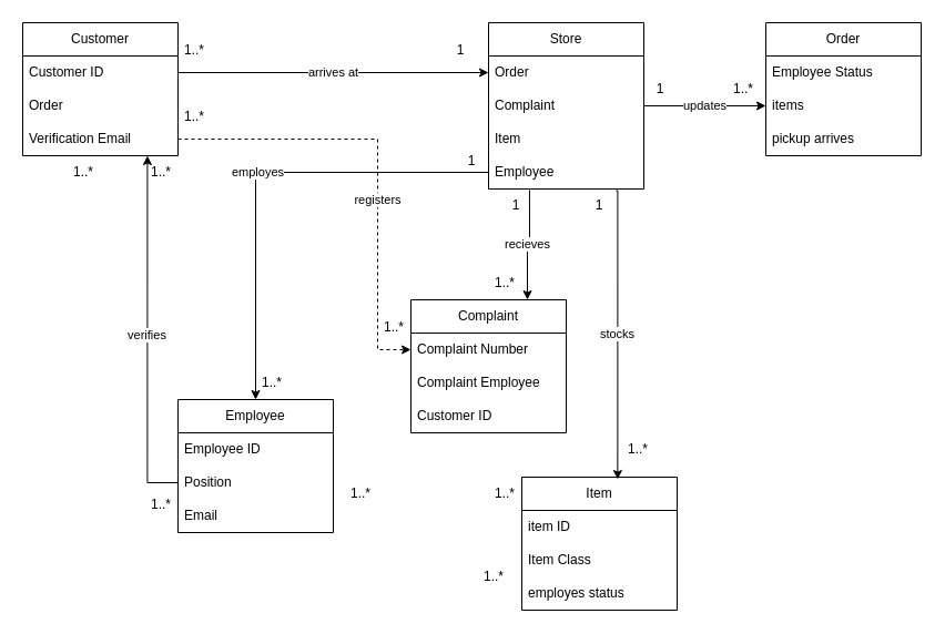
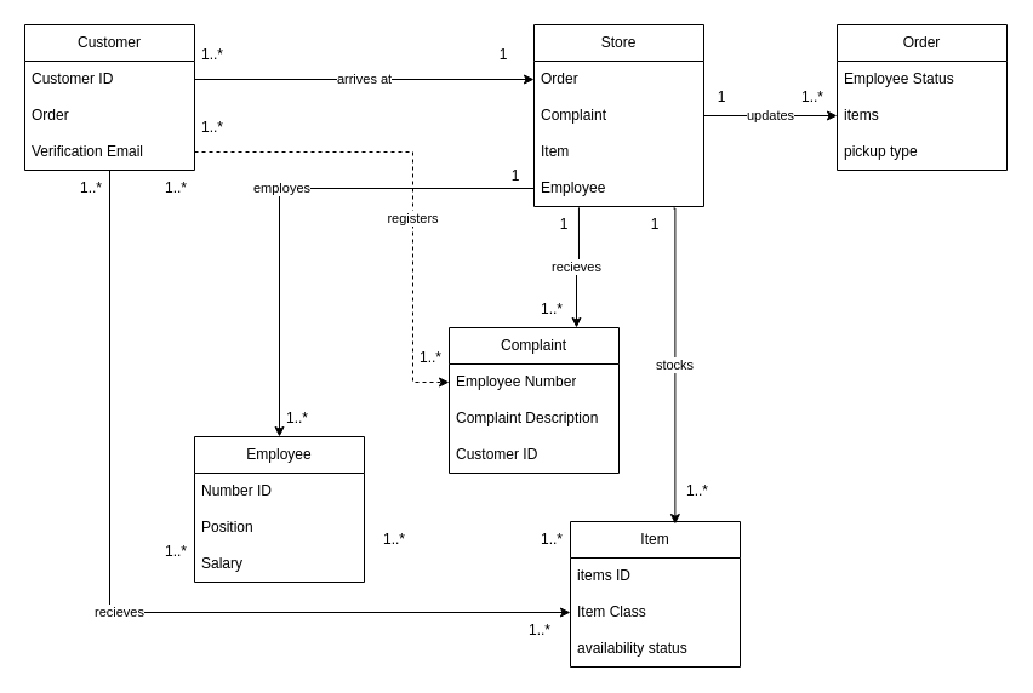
- <mxCell id="15" value="pickup arrives" style="text;strokeColor=none;fillColor=none;align=left;verticalAlign=middle;spacingLeft=4;spacingRight=4;overflow=hidden;points=[[0,0.5],[1,0.5]];portConstraint=eastwest;rotatable=0;whiteSpace=wrap;html=1;" vertex="1" parent="12"><mxGeometry y="90" width="140" height="30" as="geometry" /></mxCell>
+ <mxCell id="15" value="pickup type" style="text;strokeColor=none;fillColor=none;align=left;verticalAlign=middle;spacingLeft=4;spacingRight=4;overflow=hidden;points=[[0,0.5],[1,0.5]];portConstraint=eastwest;rotatable=0;whiteSpace=wrap;html=1;" vertex="1" parent="12"><mxGeometry y="90" width="140" height="30" as="geometry" /></mxCell>
- <mxCell id="31" value="verifies" style="edgeStyle=orthogonalEdgeStyle;rounded=0;orthogonalLoop=1;jettySize=auto;html=1;entryX=0.803;entryY=1;entryDx=0;entryDy=0;entryPerimeter=0;" edge="1" parent="1" source="26" target="11"><mxGeometry relative="1" as="geometry" /></mxCell>
- <mxCell id="36" value="Complaint Number" style="text;strokeColor=none;fillColor=none;align=left;verticalAlign=middle;spacingLeft=4;spacingRight=4;overflow=hidden;points=[[0,0.5],[1,0.5]];portConstraint=eastwest;rotatable=0;whiteSpace=wrap;html=1;" vertex="1" parent="35"><mxGeometry y="30" width="140" height="30" as="geometry" /></mxCell>
+ <mxCell id="36" value="Employee Number" style="text;strokeColor=none;fillColor=none;align=left;verticalAlign=middle;spacingLeft=4;spacingRight=4;overflow=hidden;points=[[0,0.5],[1,0.5]];portConstraint=eastwest;rotatable=0;whiteSpace=wrap;html=1;" vertex="1" parent="35"><mxGeometry y="30" width="140" height="30" as="geometry" /></mxCell>
- <mxCell id="37" value="Complaint Employee" style="text;strokeColor=none;fillColor=none;align=left;verticalAlign=middle;spacingLeft=4;spacingRight=4;overflow=hidden;points=[[0,0.5],[1,0.5]];portConstraint=eastwest;rotatable=0;whiteSpace=wrap;html=1;" vertex="1" parent="35"><mxGeometry y="60" width="140" height="30" as="geometry" /></mxCell>
+ <mxCell id="37" value="Complaint Description" style="text;strokeColor=none;fillColor=none;align=left;verticalAlign=middle;spacingLeft=4;spacingRight=4;overflow=hidden;points=[[0,0.5],[1,0.5]];portConstraint=eastwest;rotatable=0;whiteSpace=wrap;html=1;" vertex="1" parent="35"><mxGeometry y="60" width="140" height="30" as="geometry" /></mxCell>
- <mxCell id="25" value="Employee ID" style="text;strokeColor=none;fillColor=none;align=left;verticalAlign=middle;spacingLeft=4;spacingRight=4;overflow=hidden;points=[[0,0.5],[1,0.5]];portConstraint=eastwest;rotatable=0;whiteSpace=wrap;html=1;" vertex="1" parent="24"><mxGeometry y="30" width="140" height="30" as="geometry" /></mxCell>
+ <mxCell id="25" value="Number ID" style="text;strokeColor=none;fillColor=none;align=left;verticalAlign=middle;spacingLeft=4;spacingRight=4;overflow=hidden;points=[[0,0.5],[1,0.5]];portConstraint=eastwest;rotatable=0;whiteSpace=wrap;html=1;" vertex="1" parent="24"><mxGeometry y="30" width="140" height="30" as="geometry" /></mxCell>
- <mxCell id="27" value="Email" style="text;strokeColor=none;fillColor=none;align=left;verticalAlign=middle;spacingLeft=4;spacingRight=4;overflow=hidden;points=[[0,0.5],[1,0.5]];portConstraint=eastwest;rotatable=0;whiteSpace=wrap;html=1;" vertex="1" parent="24"><mxGeometry y="90" width="140" height="30" as="geometry" /></mxCell>
+ <mxCell id="27" value="Salary" style="text;strokeColor=none;fillColor=none;align=left;verticalAlign=middle;spacingLeft=4;spacingRight=4;overflow=hidden;points=[[0,0.5],[1,0.5]];portConstraint=eastwest;rotatable=0;whiteSpace=wrap;html=1;" vertex="1" parent="24"><mxGeometry y="90" width="140" height="30" as="geometry" /></mxCell>
- <mxCell id="17" value="item ID" style="text;strokeColor=none;fillColor=none;align=left;verticalAlign=middle;spacingLeft=4;spacingRight=4;overflow=hidden;points=[[0,0.5],[1,0.5]];portConstraint=eastwest;rotatable=0;whiteSpace=wrap;html=1;" vertex="1" parent="16"><mxGeometry y="30" width="140" height="30" as="geometry" /></mxCell>
+ <mxCell id="17" value="items ID" style="text;strokeColor=none;fillColor=none;align=left;verticalAlign=middle;spacingLeft=4;spacingRight=4;overflow=hidden;points=[[0,0.5],[1,0.5]];portConstraint=eastwest;rotatable=0;whiteSpace=wrap;html=1;" vertex="1" parent="16"><mxGeometry y="30" width="140" height="30" as="geometry" /></mxCell>
+ <mxCell id="7" value="recieves" style="edgeStyle=orthogonalEdgeStyle;rounded=0;orthogonalLoop=1;jettySize=auto;html=1;entryX=0;entryY=0.5;entryDx=0;entryDy=0;" edge="1" parent="1" source="8" target="18"><mxGeometry relative="1" as="geometry" /></mxCell>
- <mxCell id="19" value="employes status" style="text;strokeColor=none;fillColor=none;align=left;verticalAlign=middle;spacingLeft=4;spacingRight=4;overflow=hidden;points=[[0,0.5],[1,0.5]];portConstraint=eastwest;rotatable=0;whiteSpace=wrap;html=1;" vertex="1" parent="16"><mxGeometry y="90" width="140" height="30" as="geometry" /></mxCell>
+ <mxCell id="19" value="availability status" style="text;strokeColor=none;fillColor=none;align=left;verticalAlign=middle;spacingLeft=4;spacingRight=4;overflow=hidden;points=[[0,0.5],[1,0.5]];portConstraint=eastwest;rotatable=0;whiteSpace=wrap;html=1;" vertex="1" parent="16"><mxGeometry y="90" width="140" height="30" as="geometry" /></mxCell>
